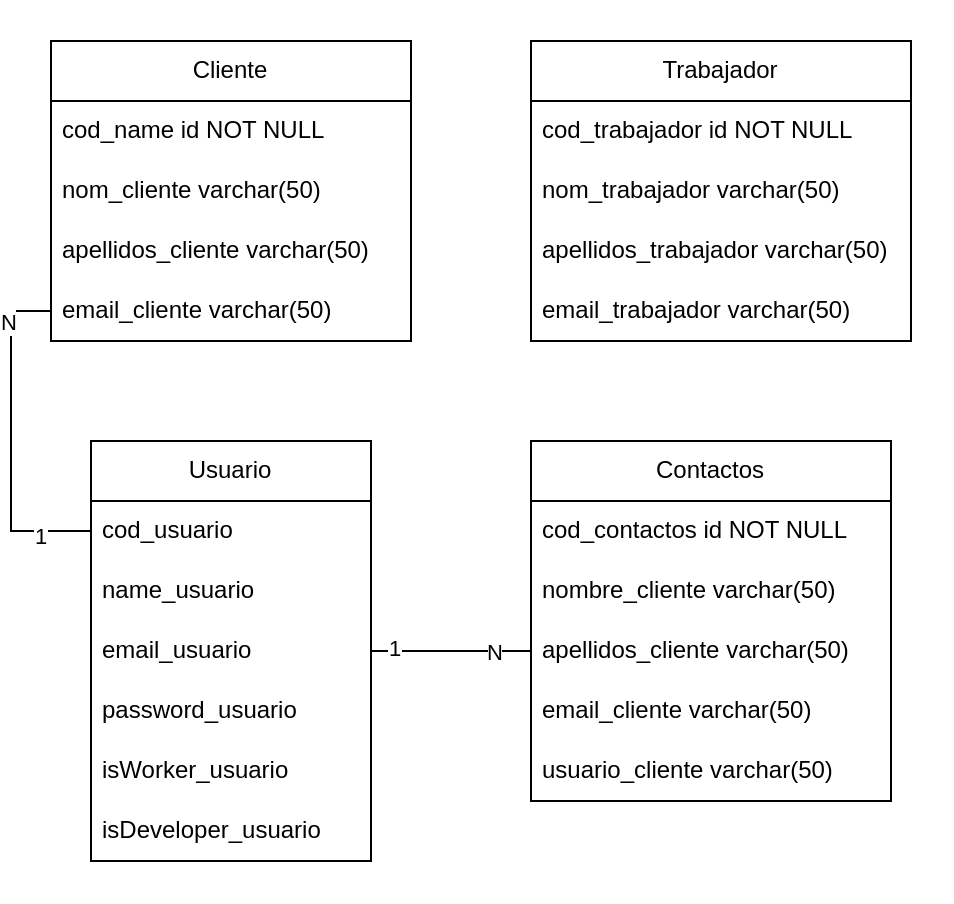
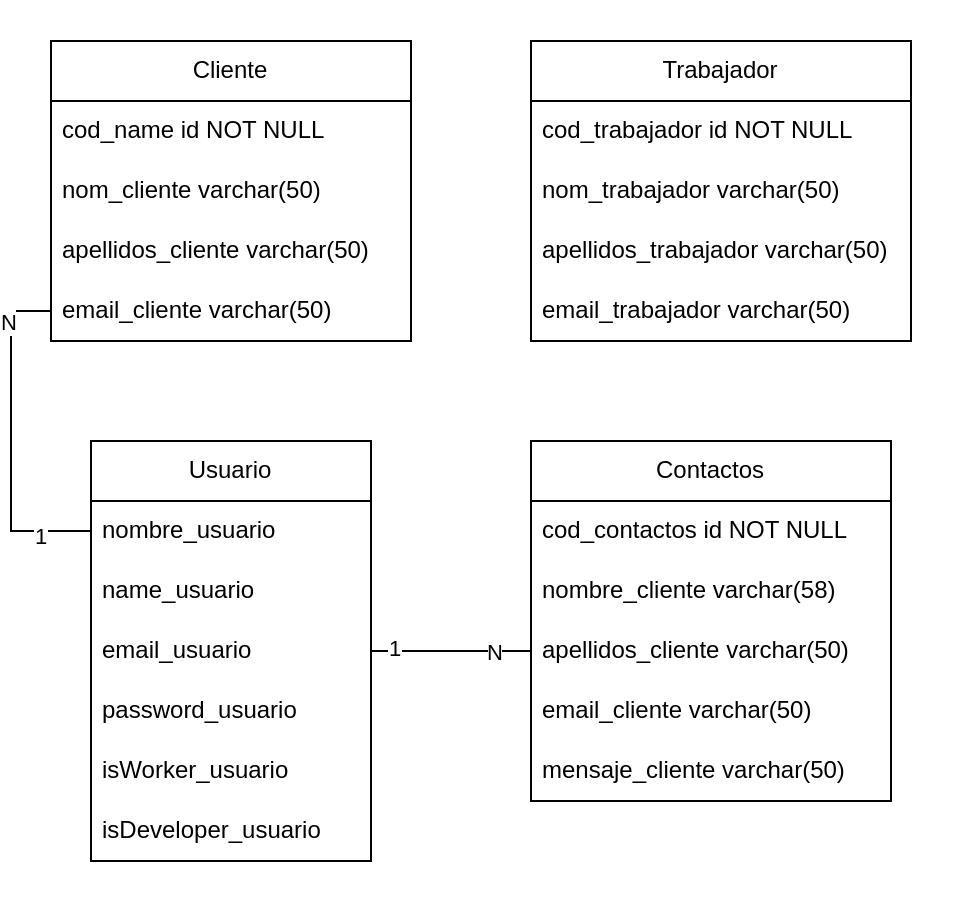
- <mxCell id="13" value="cod_usuario" style="text;strokeColor=none;fillColor=none;align=left;verticalAlign=middle;spacingLeft=4;spacingRight=4;overflow=hidden;points=[[0,0.5],[1,0.5]];portConstraint=eastwest;rotatable=0;whiteSpace=wrap;html=1;" vertex="1" parent="12"><mxGeometry y="30" width="140" height="30" as="geometry" /></mxCell>
+ <mxCell id="13" value="nombre_usuario" style="text;strokeColor=none;fillColor=none;align=left;verticalAlign=middle;spacingLeft=4;spacingRight=4;overflow=hidden;points=[[0,0.5],[1,0.5]];portConstraint=eastwest;rotatable=0;whiteSpace=wrap;html=1;" vertex="1" parent="12"><mxGeometry y="30" width="140" height="30" as="geometry" /></mxCell>
- <mxCell id="21" value="nombre_cliente varchar(50)" style="text;strokeColor=none;fillColor=none;align=left;verticalAlign=middle;spacingLeft=4;spacingRight=4;overflow=hidden;points=[[0,0.5],[1,0.5]];portConstraint=eastwest;rotatable=0;whiteSpace=wrap;html=1;" vertex="1" parent="19"><mxGeometry y="60" width="180" height="30" as="geometry" /></mxCell>
+ <mxCell id="21" value="nombre_cliente varchar(58)" style="text;strokeColor=none;fillColor=none;align=left;verticalAlign=middle;spacingLeft=4;spacingRight=4;overflow=hidden;points=[[0,0.5],[1,0.5]];portConstraint=eastwest;rotatable=0;whiteSpace=wrap;html=1;" vertex="1" parent="19"><mxGeometry y="60" width="180" height="30" as="geometry" /></mxCell>
- <mxCell id="24" value="usuario_cliente varchar(50)" style="text;strokeColor=none;fillColor=none;align=left;verticalAlign=middle;spacingLeft=4;spacingRight=4;overflow=hidden;points=[[0,0.5],[1,0.5]];portConstraint=eastwest;rotatable=0;whiteSpace=wrap;html=1;" vertex="1" parent="19"><mxGeometry y="150" width="180" height="30" as="geometry" /></mxCell>
+ <mxCell id="24" value="mensaje_cliente varchar(50)" style="text;strokeColor=none;fillColor=none;align=left;verticalAlign=middle;spacingLeft=4;spacingRight=4;overflow=hidden;points=[[0,0.5],[1,0.5]];portConstraint=eastwest;rotatable=0;whiteSpace=wrap;html=1;" vertex="1" parent="19"><mxGeometry y="150" width="180" height="30" as="geometry" /></mxCell>
